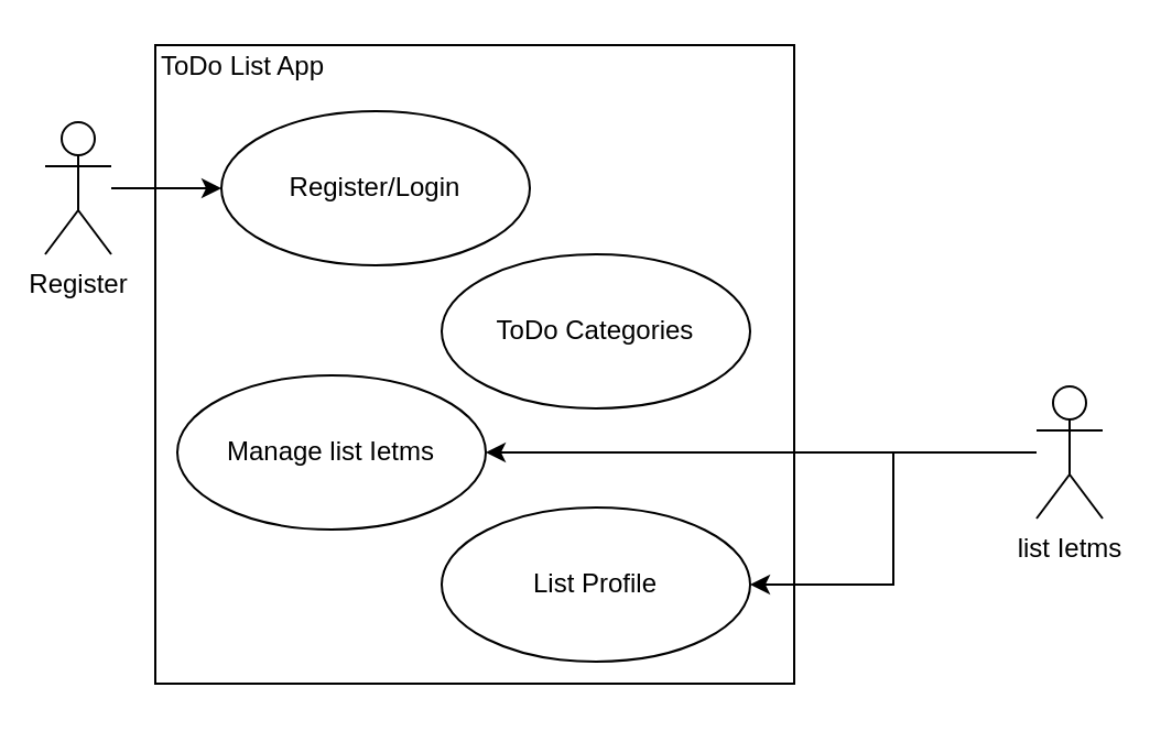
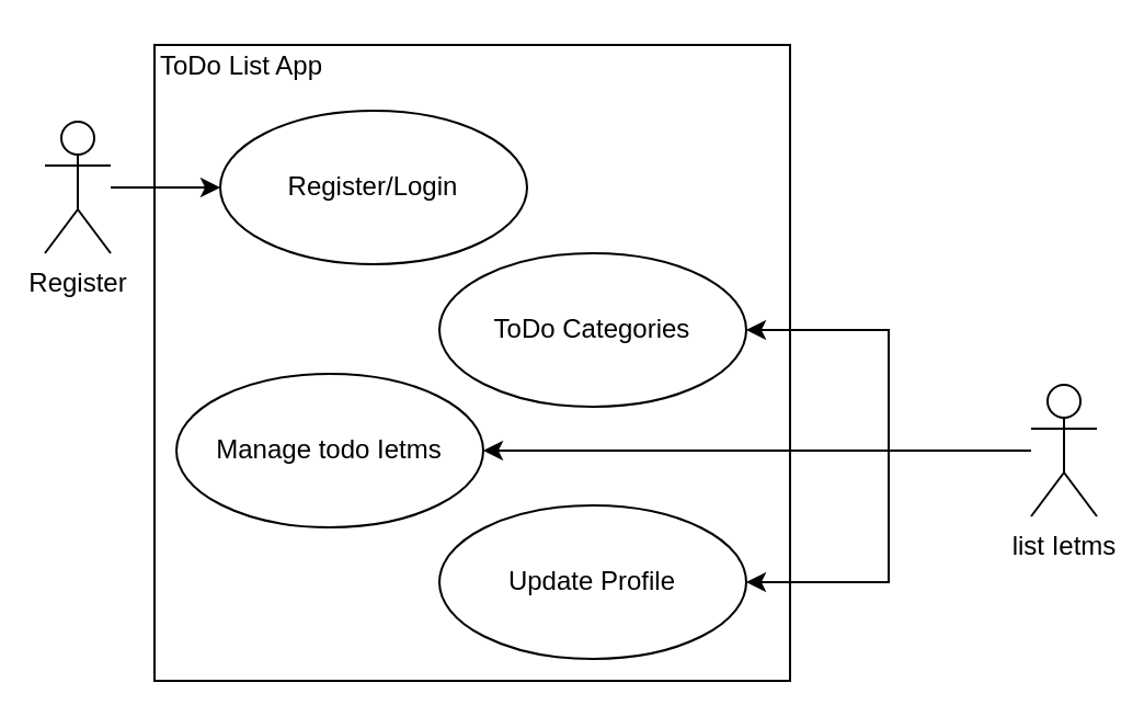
+ <mxCell id="6" style="edgeStyle=orthogonalEdgeStyle;rounded=0;orthogonalLoop=1;jettySize=auto;html=1;entryX=1;entryY=0.5;entryDx=0;entryDy=0;" edge="1" parent="1" source="9" target="10"><mxGeometry relative="1" as="geometry" /></mxCell>
- <mxCell id="11" value="Manage list Ietms" style="ellipse;whiteSpace=wrap;html=1;" vertex="1" parent="1"><mxGeometry x="80" y="170" width="140" height="70" as="geometry" /></mxCell>
+ <mxCell id="11" value="Manage todo Ietms" style="ellipse;whiteSpace=wrap;html=1;" vertex="1" parent="1"><mxGeometry x="80" y="170" width="140" height="70" as="geometry" /></mxCell>
- <mxCell id="12" value="List Profile" style="ellipse;whiteSpace=wrap;html=1;" vertex="1" parent="1"><mxGeometry x="200" y="230" width="140" height="70" as="geometry" /></mxCell>
+ <mxCell id="12" value="Update Profile" style="ellipse;whiteSpace=wrap;html=1;" vertex="1" parent="1"><mxGeometry x="200" y="230" width="140" height="70" as="geometry" /></mxCell>
